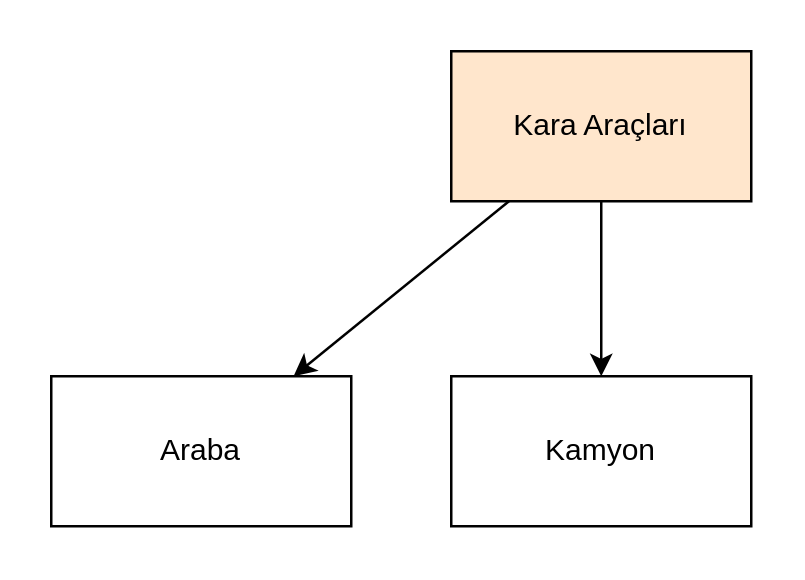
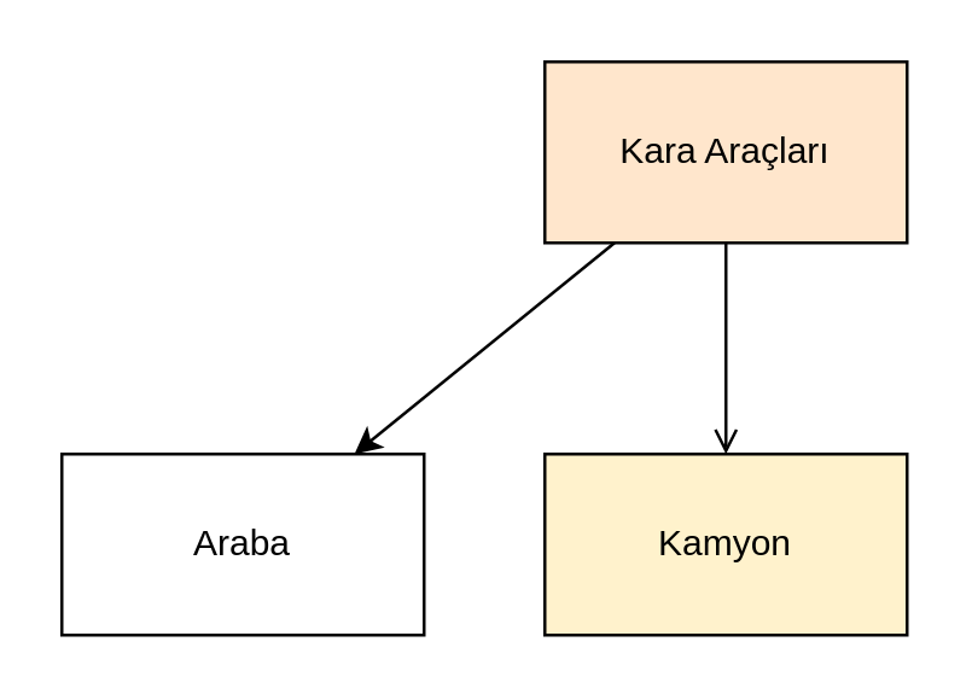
- <mxCell id="3" value="" style="edgeStyle=none;html=1;" edge="1" parent="1" source="4" target="6"><mxGeometry relative="1" as="geometry" /></mxCell>
+ <mxCell id="3" value="" style="edgeStyle=none;html=1;endArrow=open;" edge="1" parent="1" source="4" target="6"><mxGeometry relative="1" as="geometry" /></mxCell>
- <mxCell id="6" value="Kamyon" style="rounded=0;whiteSpace=wrap;html=1;" vertex="1" parent="1"><mxGeometry x="180" y="150" width="120" height="60" as="geometry" /></mxCell>
+ <mxCell id="6" value="Kamyon" style="rounded=0;whiteSpace=wrap;html=1;fillColor=#fff2cc;" vertex="1" parent="1"><mxGeometry x="180" y="150" width="120" height="60" as="geometry" /></mxCell>
